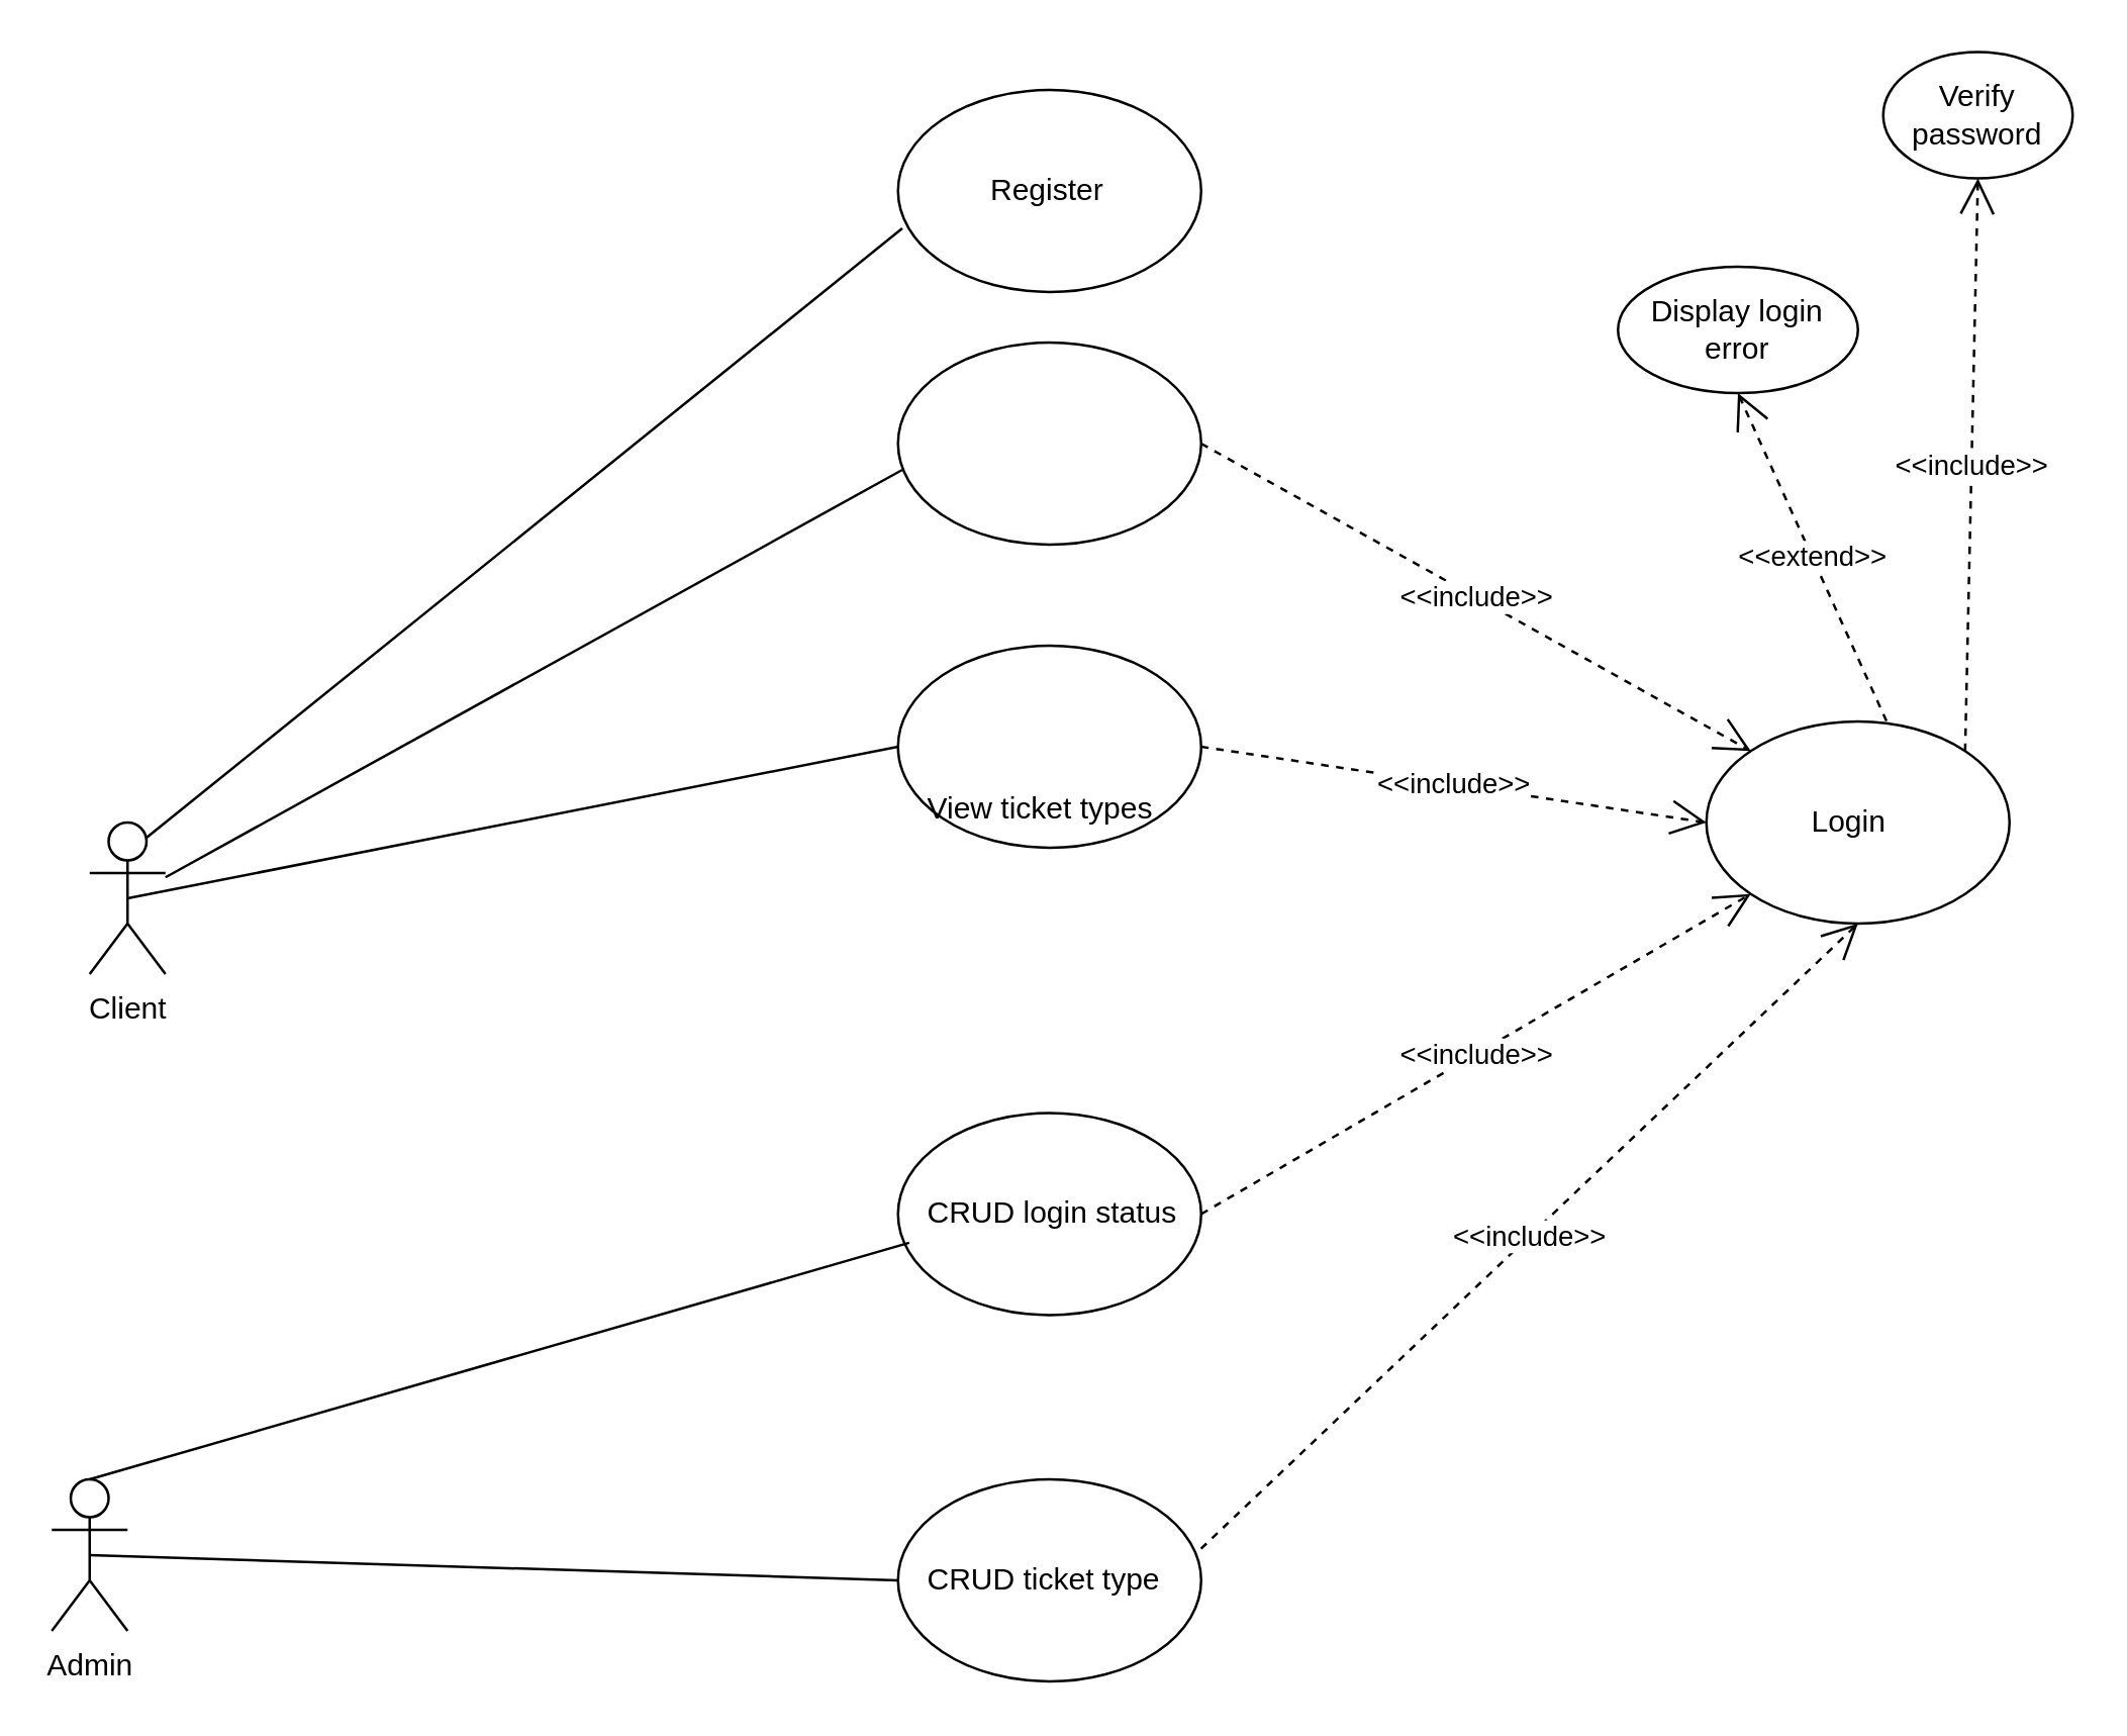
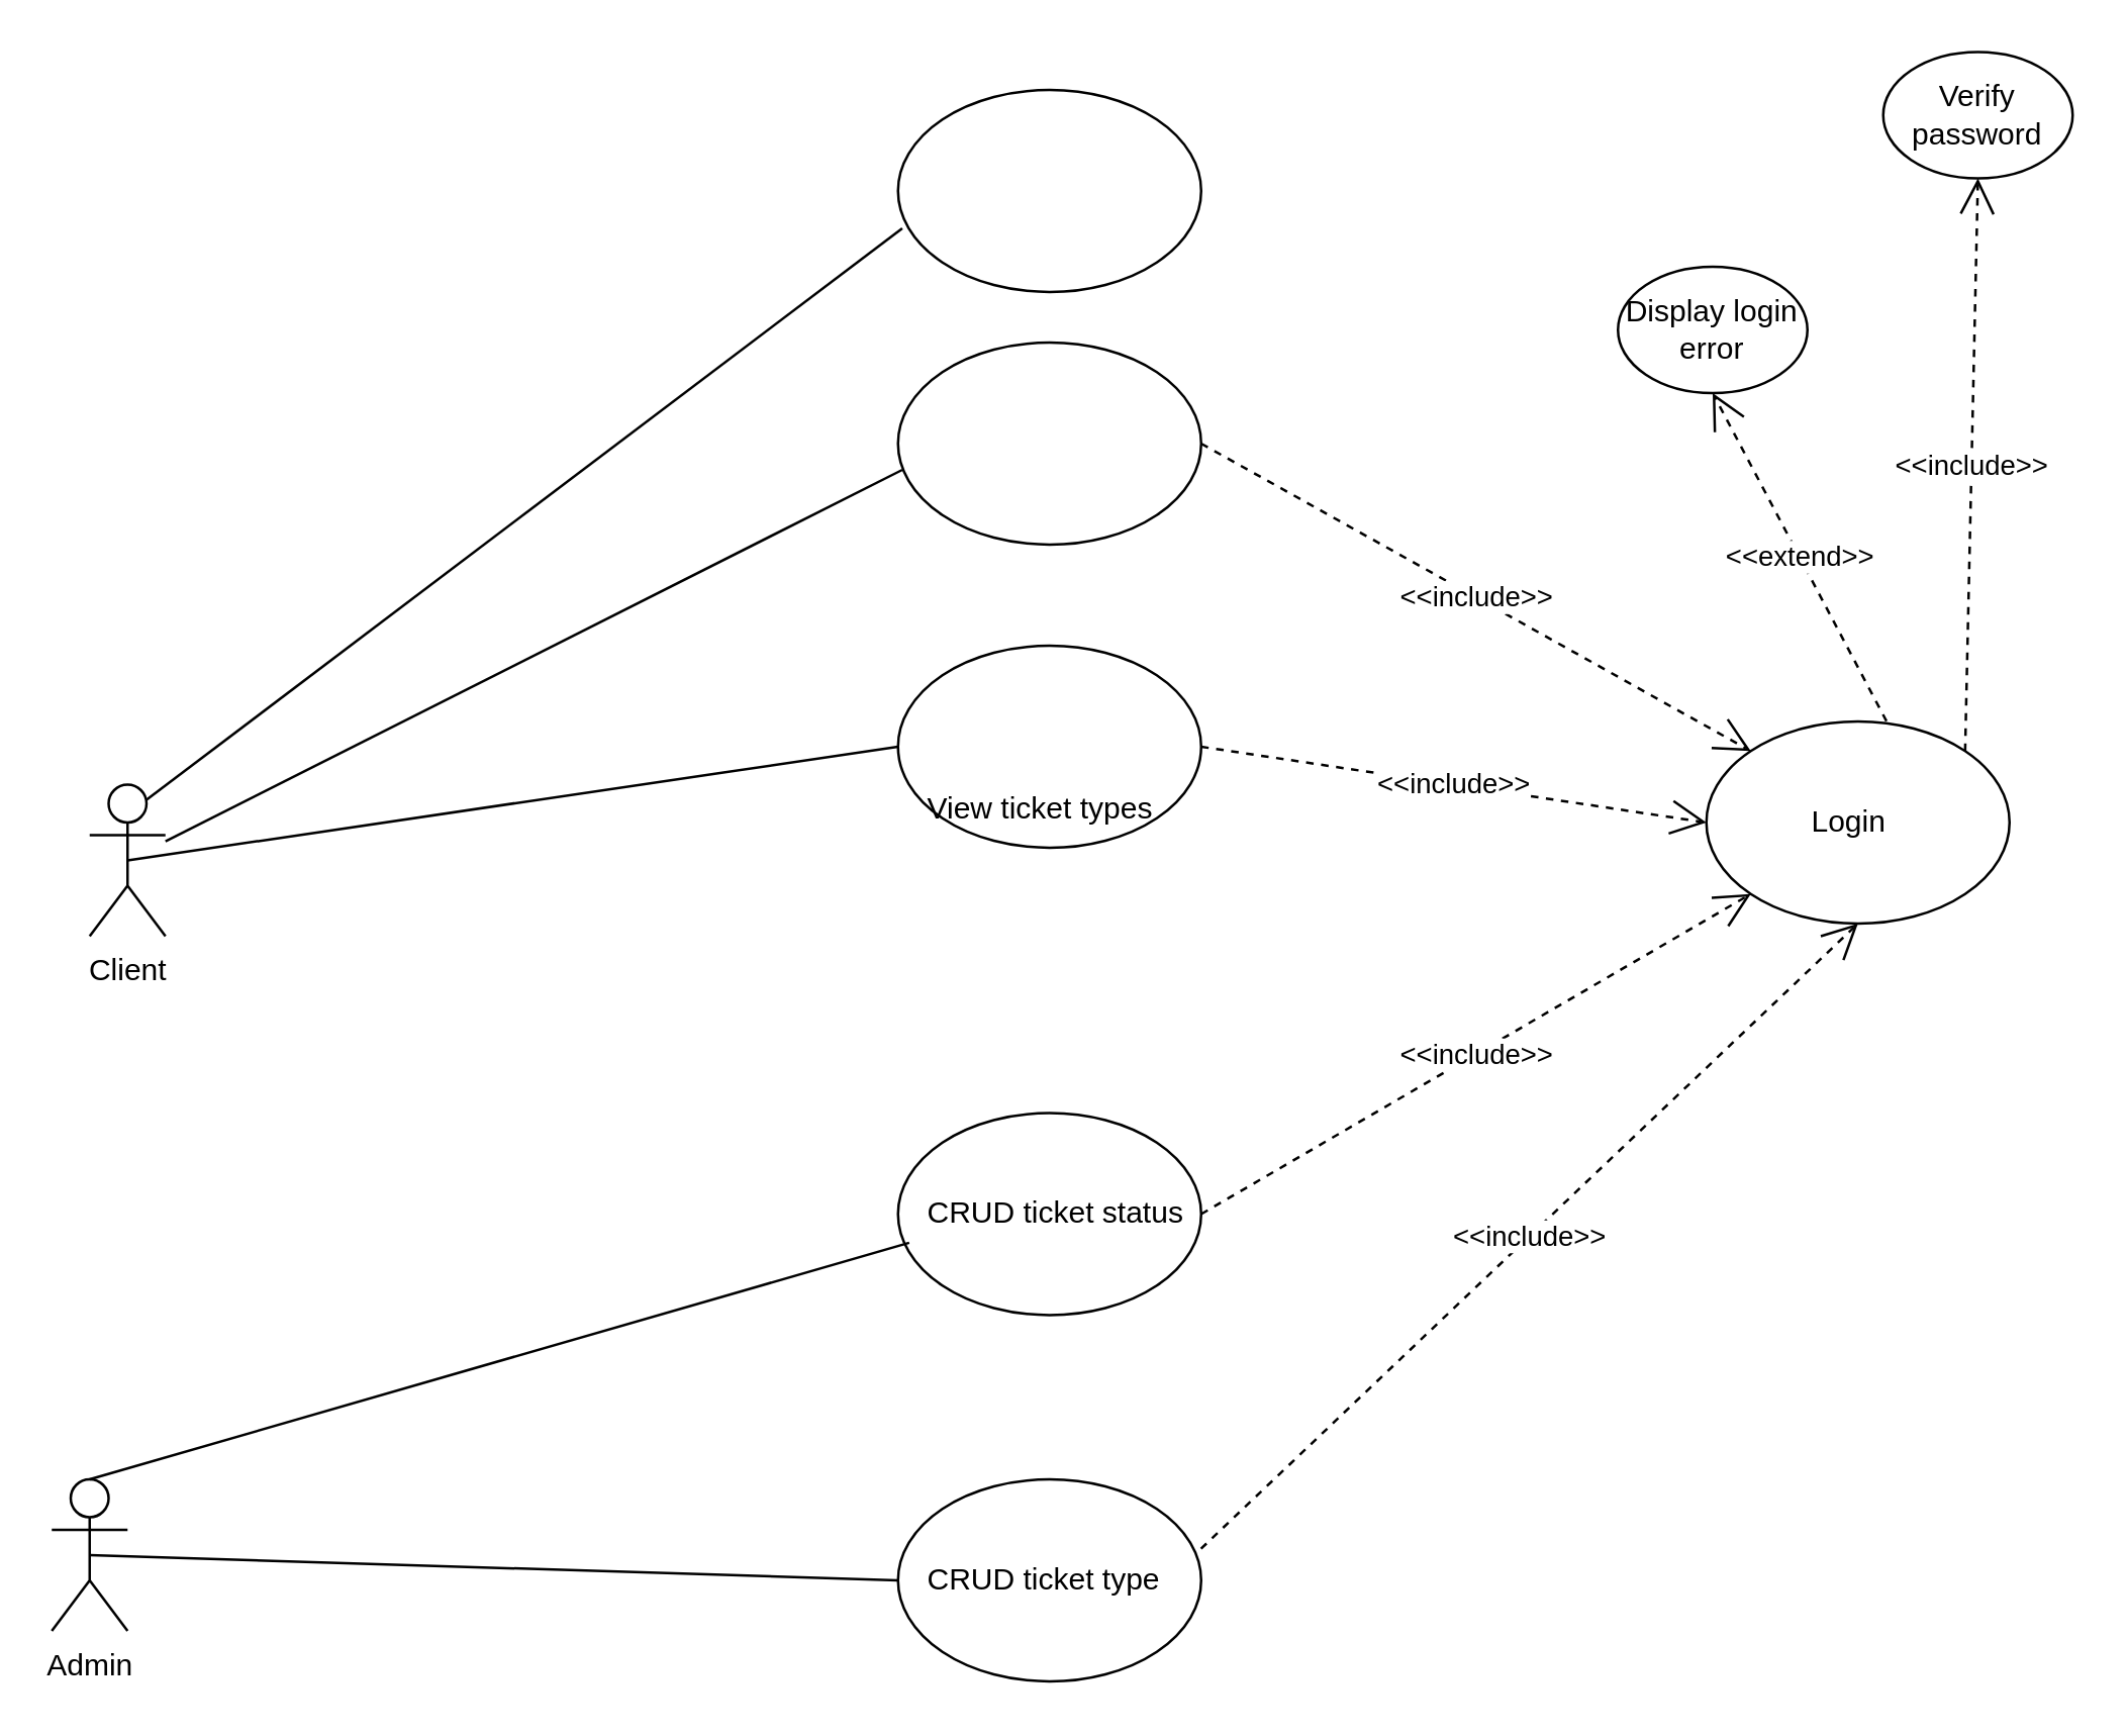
- <mxCell id="7" value="Register" style="text;html=1;resizable=0;points=[];autosize=1;align=left;verticalAlign=top;spacingTop=-4;" parent="1" vertex="1"><mxGeometry x="390" y="65" width="60" height="20" as="geometry" /></mxCell>
- <mxCell id="17" value="Display login error" style="ellipse;whiteSpace=wrap;html=1;" parent="1" vertex="1"><mxGeometry x="640" y="105" width="95" height="50" as="geometry" /></mxCell>
+ <mxCell id="17" value="Display login error" style="ellipse;whiteSpace=wrap;html=1;" parent="1" vertex="1"><mxGeometry x="640" y="105" width="75" height="50" as="geometry" /></mxCell>
- <mxCell id="2" value="Client" style="shape=umlActor;verticalLabelPosition=bottom;labelBackgroundColor=#ffffff;verticalAlign=top;html=1;outlineConnect=0;" parent="1" vertex="1"><mxGeometry x="35" y="325" width="30" height="60" as="geometry" /></mxCell>
+ <mxCell id="2" value="Client" style="shape=umlActor;verticalLabelPosition=bottom;labelBackgroundColor=#ffffff;verticalAlign=top;html=1;outlineConnect=0;" parent="1" vertex="1"><mxGeometry x="35" y="310" width="30" height="60" as="geometry" /></mxCell>
- <mxCell id="12" value="CRUD login status" style="text;html=1;resizable=0;points=[];autosize=1;align=left;verticalAlign=top;spacingTop=-4;" parent="1" vertex="1"><mxGeometry x="365" y="470" width="120" height="20" as="geometry" /></mxCell>
+ <mxCell id="12" value="CRUD ticket status" style="text;html=1;resizable=0;points=[];autosize=1;align=left;verticalAlign=top;spacingTop=-4;" parent="1" vertex="1"><mxGeometry x="365" y="470" width="120" height="20" as="geometry" /></mxCell>
